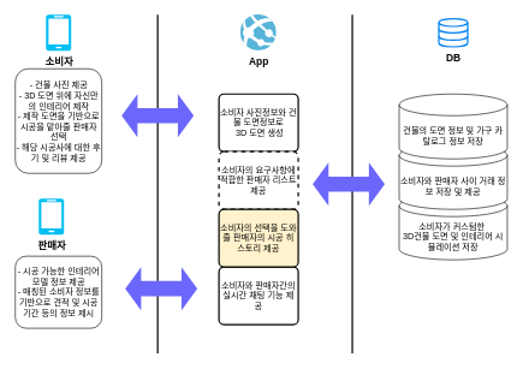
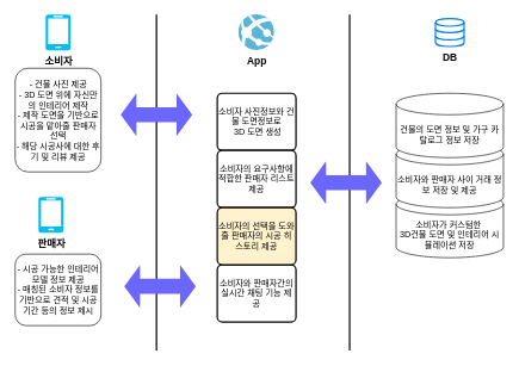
- <mxCell id="8" value="소비자의 요구사항에 적합한 판매자 리스트 제공" style="rounded=1;whiteSpace=wrap;html=1;absoluteArcSize=1;arcSize=14;strokeWidth=2;dashed=1;" vertex="1" parent="1"><mxGeometry x="303" y="210" width="110" height="80" as="geometry" /></mxCell>
+ <mxCell id="8" value="소비자의 요구사항에 적합한 판매자 리스트 제공" style="rounded=1;whiteSpace=wrap;html=1;absoluteArcSize=1;arcSize=14;strokeWidth=2;" vertex="1" parent="1"><mxGeometry x="303" y="210" width="110" height="80" as="geometry" /></mxCell>
